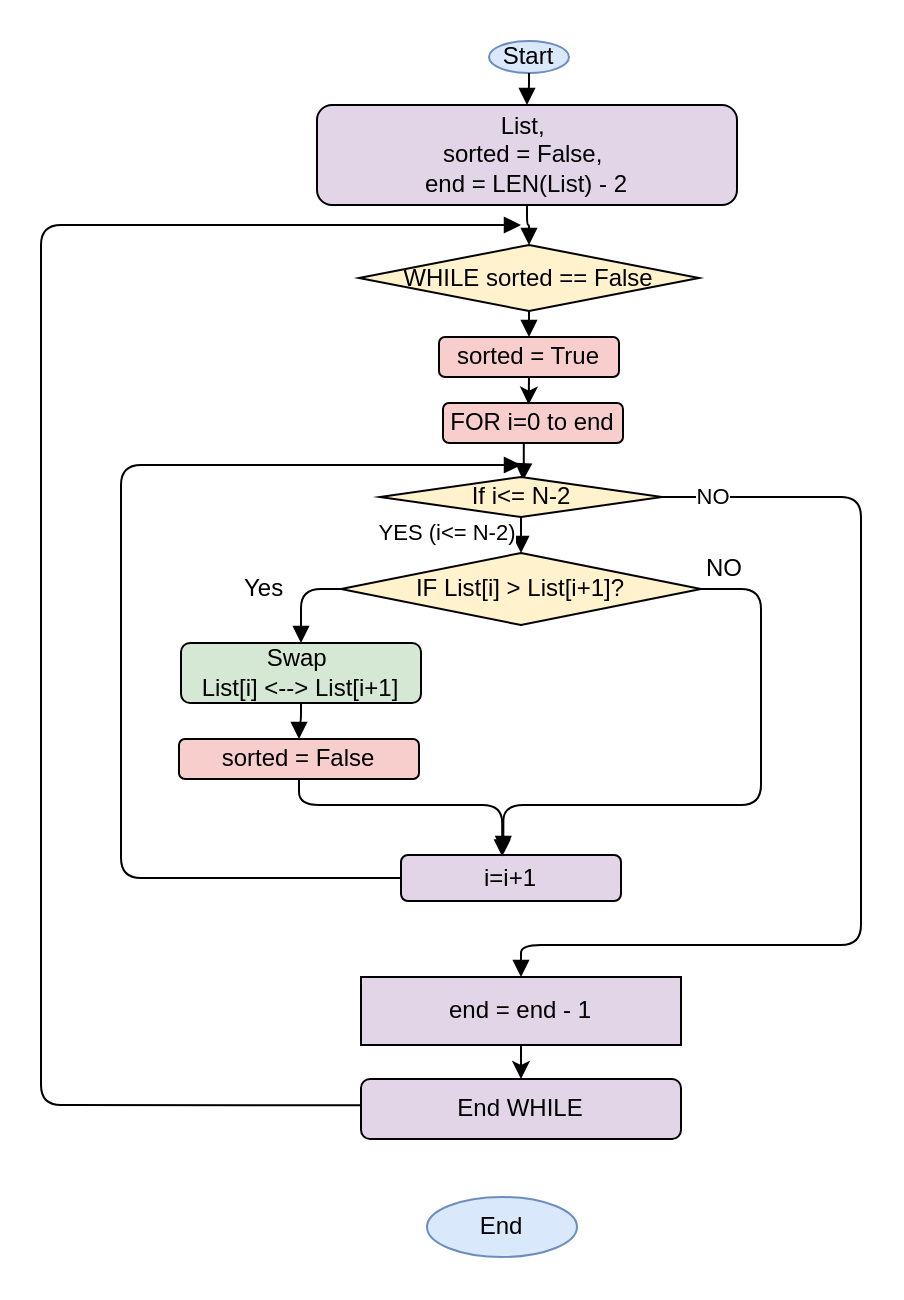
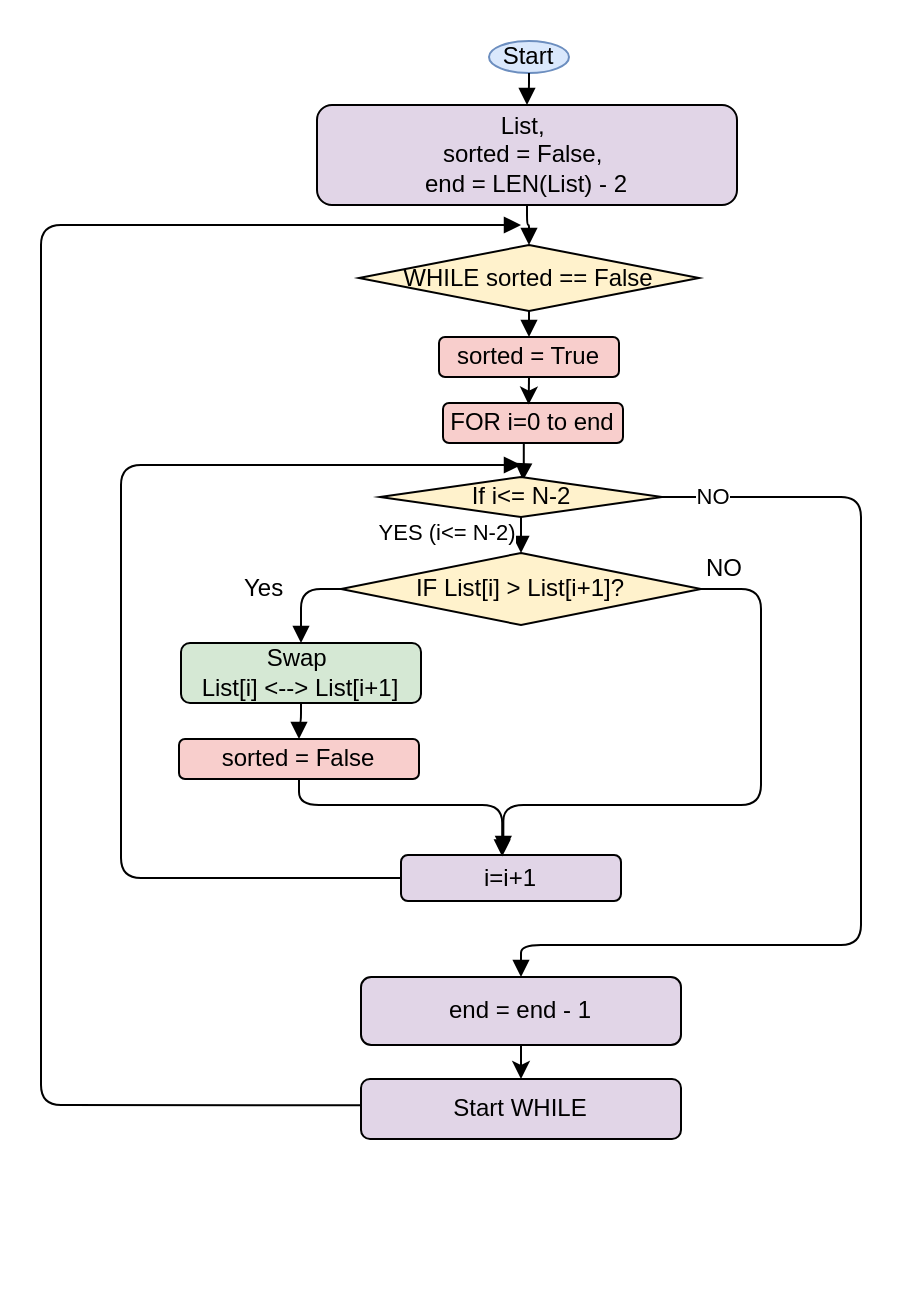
- <mxCell id="10" value="end = end - 1" style="whiteSpace=wrap;html=1;fillColor=#e1d5e7;rounded=0;" parent="1" vertex="1"><mxGeometry x="180" y="488" width="160" height="34" as="geometry" /></mxCell>
+ <mxCell id="10" value="end = end - 1" style="rounded=1;whiteSpace=wrap;html=1;fillColor=#e1d5e7;" parent="1" vertex="1"><mxGeometry x="180" y="488" width="160" height="34" as="geometry" /></mxCell>
- <mxCell id="31" value="End WHILE" style="rounded=1;whiteSpace=wrap;html=1;fillColor=#e1d5e7;" vertex="1" parent="1"><mxGeometry x="180" y="539" width="160" height="30" as="geometry" /></mxCell>
+ <mxCell id="31" value="Start WHILE" style="rounded=1;whiteSpace=wrap;html=1;fillColor=#e1d5e7;" vertex="1" parent="1"><mxGeometry x="180" y="539" width="160" height="30" as="geometry" /></mxCell>
- <mxCell id="11" value="End" style="ellipse;whiteSpace=wrap;html=1;aspect=fixed;fillColor=#dae8fc;strokeColor=#6c8ebf;" parent="1" vertex="1"><mxGeometry x="213" y="598" width="75" height="30" as="geometry" /></mxCell>
